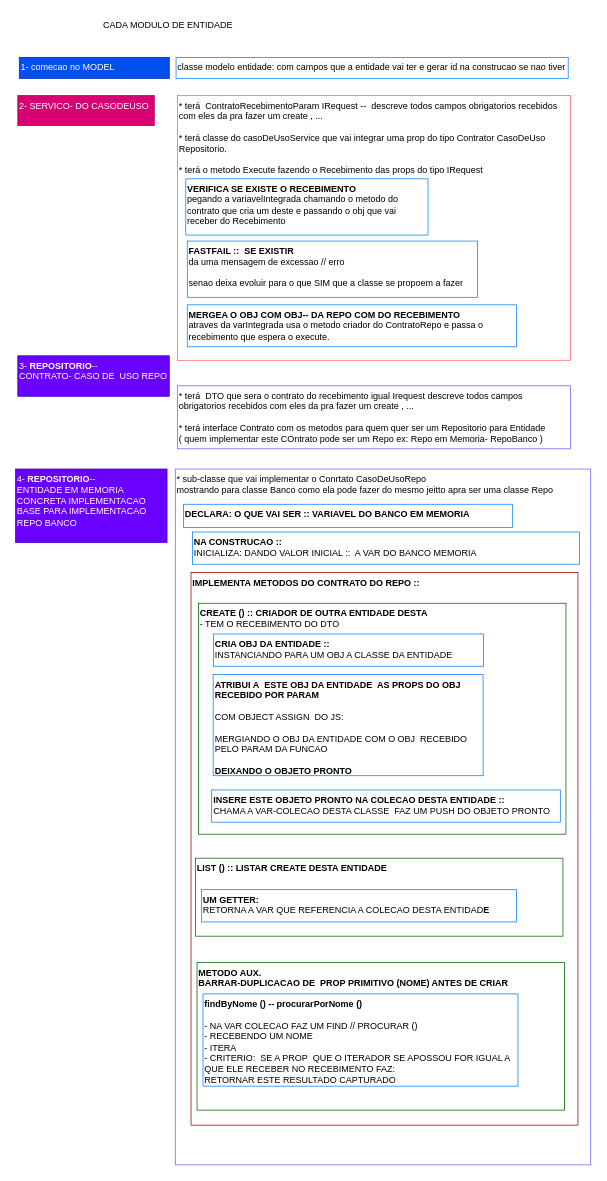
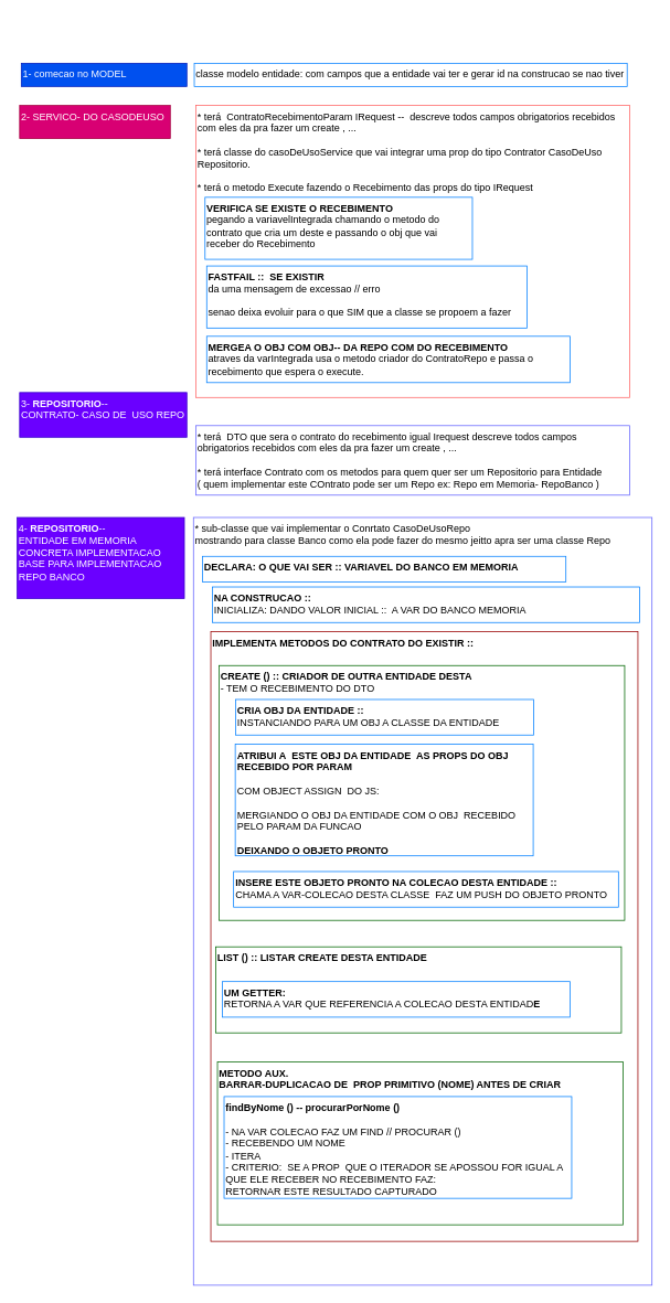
- <mxCell id="3" value="CADA MODULO DE ENTIDADE" style="text;whiteSpace=wrap;html=1;" parent="1" vertex="1"><mxGeometry x="135" y="20" width="191" height="28" as="geometry" /></mxCell>
- <mxCell id="16" value="&lt;b&gt;IMPLEMENTA METODOS DO CONTRATO DO REPO ::&lt;/b&gt;" style="text;whiteSpace=wrap;html=1;strokeColor=#990000;" parent="1" vertex="1"><mxGeometry x="254" y="763" width="516" height="737" as="geometry" /></mxCell>
+ <mxCell id="16" value="&lt;b&gt;IMPLEMENTA METODOS DO CONTRATO DO EXISTIR ::&lt;/b&gt;" style="text;whiteSpace=wrap;html=1;strokeColor=#990000;" parent="1" vertex="1"><mxGeometry x="254" y="763" width="516" height="737" as="geometry" /></mxCell>
